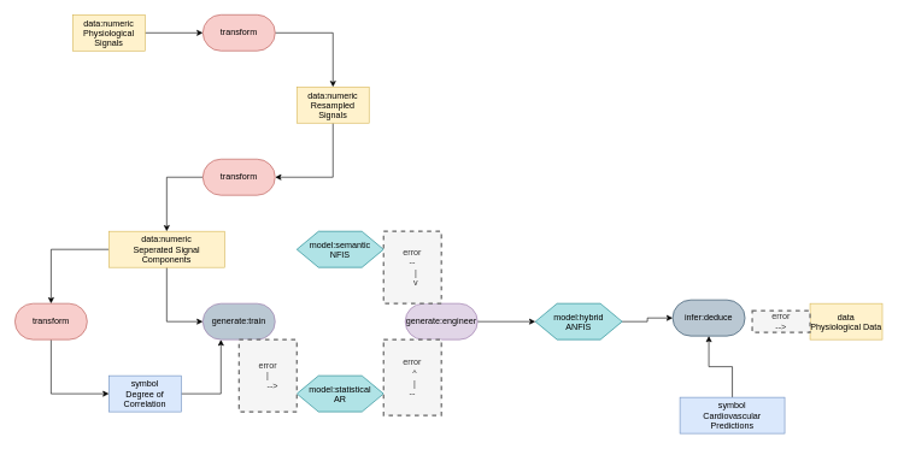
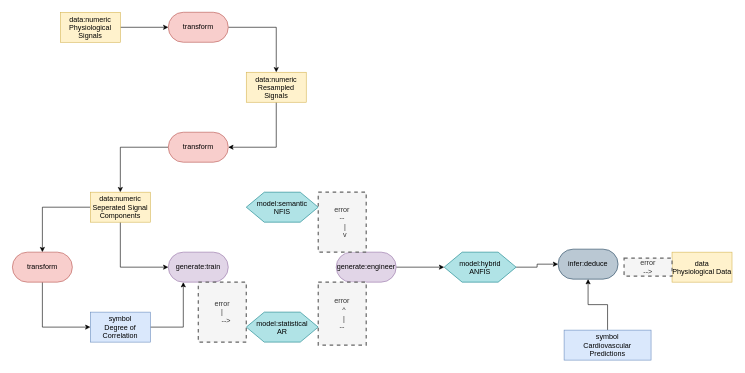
- <mxCell id="12" value="data:numeric&#10;Seperated Signal&#10;Components" style="rectangle;fillColor=#fff2cc;strokeColor=#d6b656;" name="data" vertex="1" parent="1" tooltip="⚠️ Node not part of any valid pattern."><mxGeometry x="150" y="320" width="160" height="50" as="geometry" /></mxCell>
+ <mxCell id="12" value="data:numeric&#10;Seperated Signal&#10;Components" style="rectangle;fillColor=#fff2cc;strokeColor=#d6b656;" name="data" vertex="1" parent="1" tooltip="⚠️ Node not part of any valid pattern."><mxGeometry x="150" y="320" width="100" height="50" as="geometry" /></mxCell>
- <mxCell id="17" value="generate:train" style="rounded=1;whiteSpace=wrap;html=1;arcSize=50;fillColor=#bac8d3;strokeColor=#9673a6;" name="generate:train" vertex="1" parent="1" tooltip="⚠️ Node not part of any valid pattern."><mxGeometry x="280" y="420" width="100" height="50" as="geometry" /></mxCell>
+ <mxCell id="17" value="generate:train" style="rounded=1;whiteSpace=wrap;html=1;arcSize=50;fillColor=#e1d5e7;strokeColor=#9673a6;" name="generate:train" vertex="1" parent="1" tooltip="⚠️ Node not part of any valid pattern."><mxGeometry x="280" y="420" width="100" height="50" as="geometry" /></mxCell>
